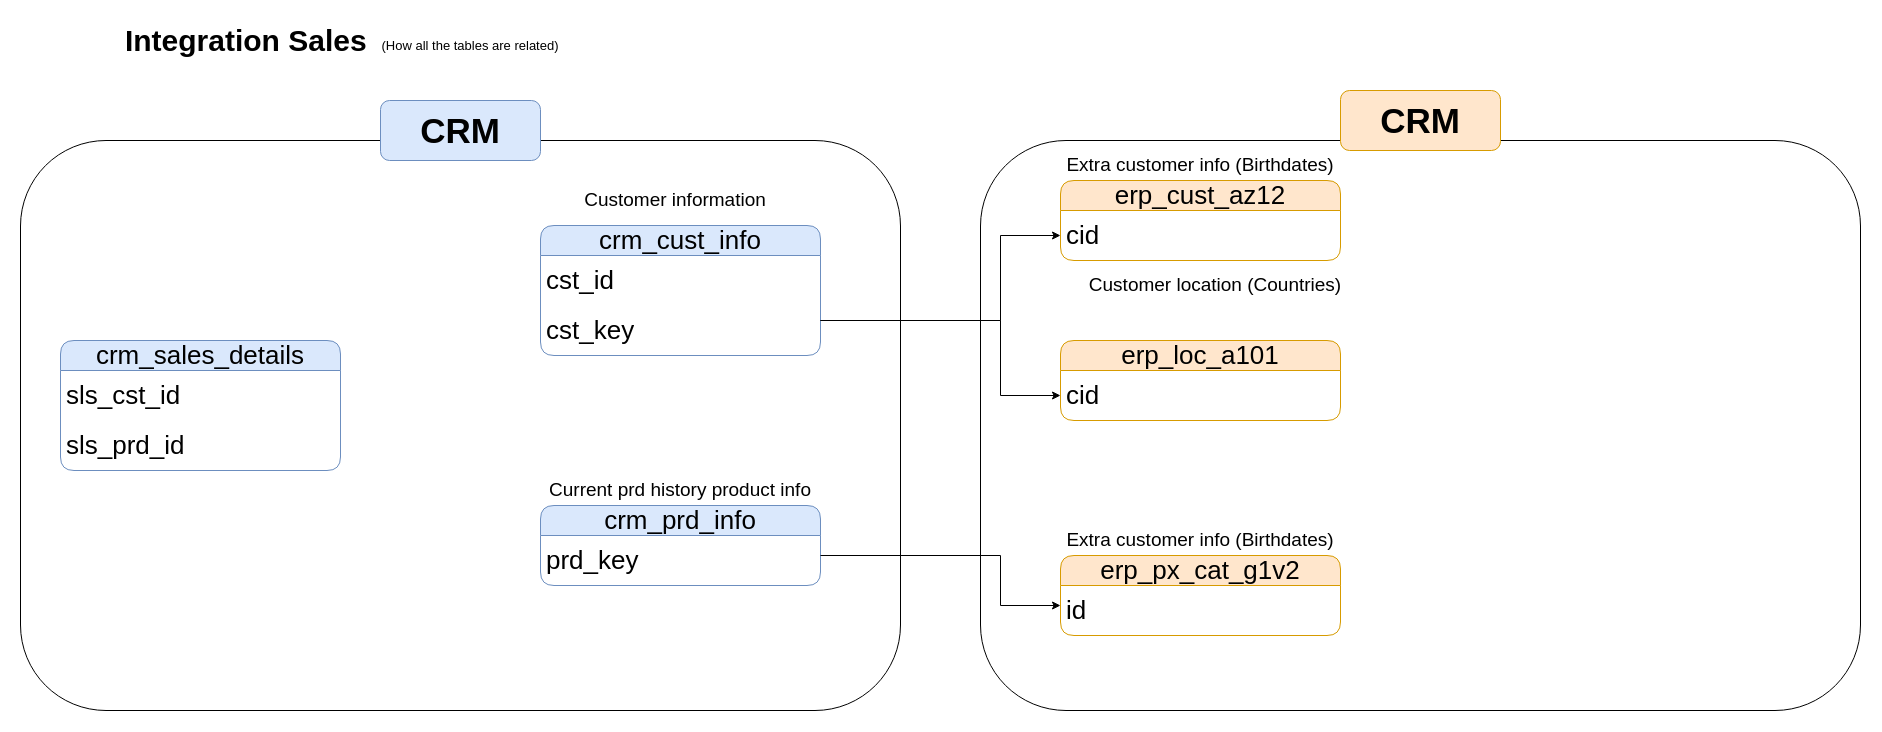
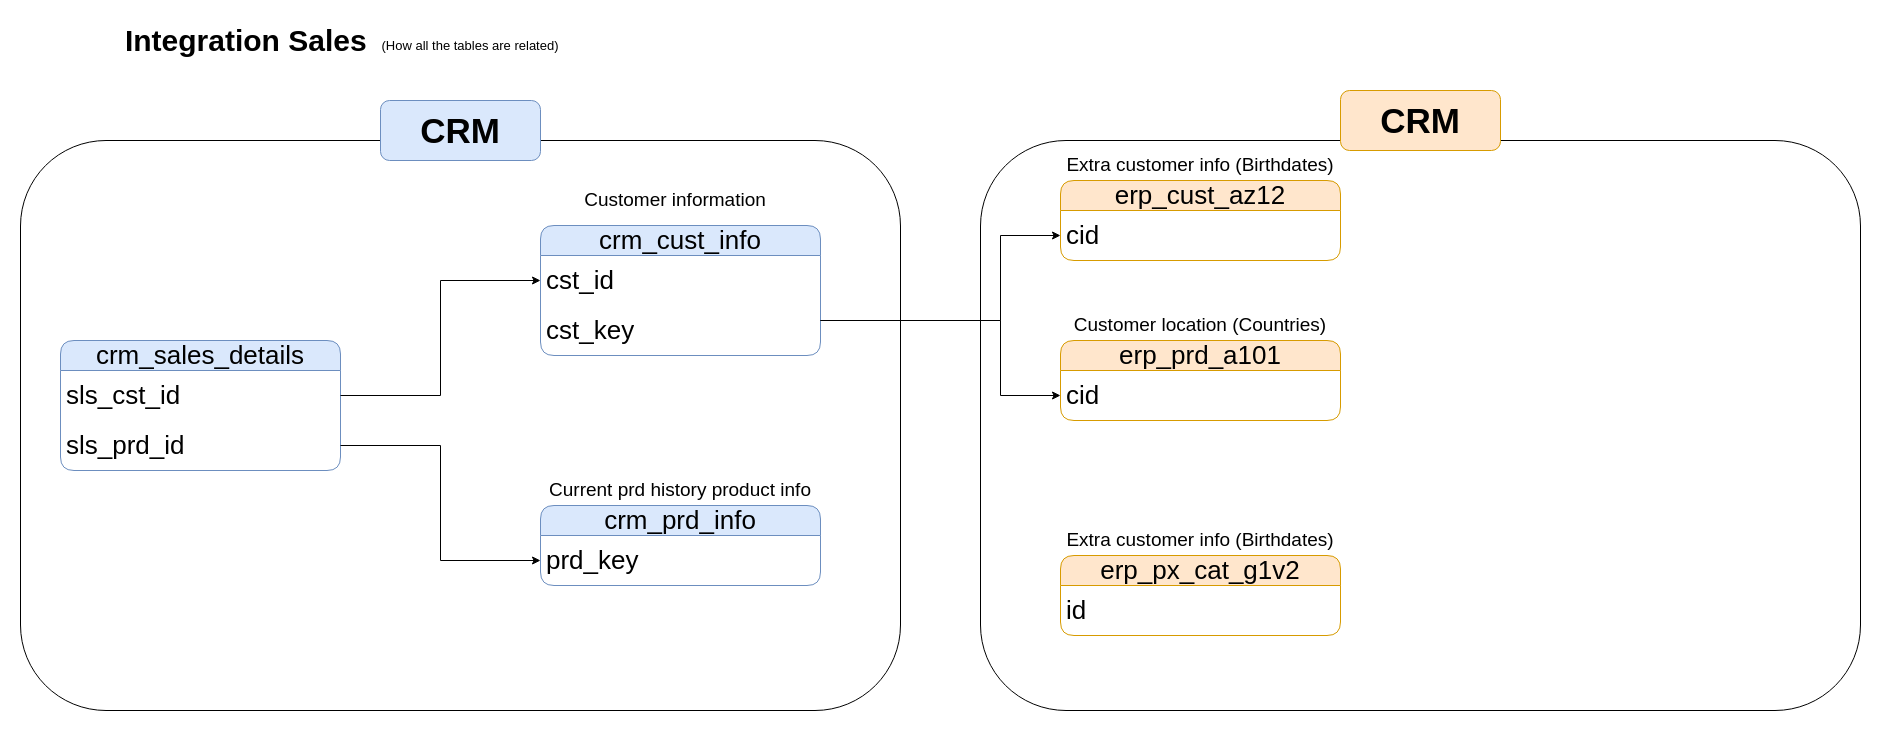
- <mxCell id="22" value="&lt;font style=&quot;font-size: 19px;&quot;&gt;Customer location (Countries)&lt;/font&gt;" style="text;html=1;align=center;verticalAlign=middle;whiteSpace=wrap;rounded=0;" vertex="1" parent="1"><mxGeometry x="1035" y="270" width="360" height="30" as="geometry" /></mxCell>
+ <mxCell id="22" value="&lt;font style=&quot;font-size: 19px;&quot;&gt;Customer location (Countries)&lt;/font&gt;" style="text;html=1;align=center;verticalAlign=middle;whiteSpace=wrap;rounded=0;" vertex="1" parent="1"><mxGeometry x="1020" y="310" width="360" height="30" as="geometry" /></mxCell>
+ <mxCell id="14" style="edgeStyle=orthogonalEdgeStyle;rounded=0;orthogonalLoop=1;jettySize=auto;html=1;entryX=0;entryY=0.5;entryDx=0;entryDy=0;" edge="1" parent="1" source="12" target="3"><mxGeometry relative="1" as="geometry" /></mxCell>
- <mxCell id="20" value="erp_loc_a101" style="swimlane;fontStyle=0;childLayout=stackLayout;horizontal=1;startSize=30;horizontalStack=0;resizeParent=1;resizeParentMax=0;resizeLast=0;collapsible=1;marginBottom=0;whiteSpace=wrap;html=1;rounded=1;fontSize=26;fillColor=#ffe6cc;strokeColor=#d79b00;" vertex="1" parent="1"><mxGeometry x="1060" y="340" width="280" height="80" as="geometry"><mxRectangle x="360" y="200" width="60" height="30" as="alternateBounds" /></mxGeometry></mxCell>
+ <mxCell id="20" value="erp_prd_a101" style="swimlane;fontStyle=0;childLayout=stackLayout;horizontal=1;startSize=30;horizontalStack=0;resizeParent=1;resizeParentMax=0;resizeLast=0;collapsible=1;marginBottom=0;whiteSpace=wrap;html=1;rounded=1;fontSize=26;fillColor=#ffe6cc;strokeColor=#d79b00;" vertex="1" parent="1"><mxGeometry x="1060" y="340" width="280" height="80" as="geometry"><mxRectangle x="360" y="200" width="60" height="30" as="alternateBounds" /></mxGeometry></mxCell>
+ <mxCell id="15" style="edgeStyle=orthogonalEdgeStyle;rounded=0;orthogonalLoop=1;jettySize=auto;html=1;entryX=0;entryY=0.5;entryDx=0;entryDy=0;" edge="1" parent="1" source="13" target="9"><mxGeometry relative="1" as="geometry"><mxPoint x="390" y="445" as="targetPoint" /></mxGeometry></mxCell>
- <mxCell id="27" style="edgeStyle=orthogonalEdgeStyle;rounded=0;orthogonalLoop=1;jettySize=auto;html=1;" edge="1" parent="1" source="9" target="25"><mxGeometry relative="1" as="geometry"><Array as="points"><mxPoint x="1000" y="555" /><mxPoint x="1000" y="605" /></Array></mxGeometry></mxCell>
